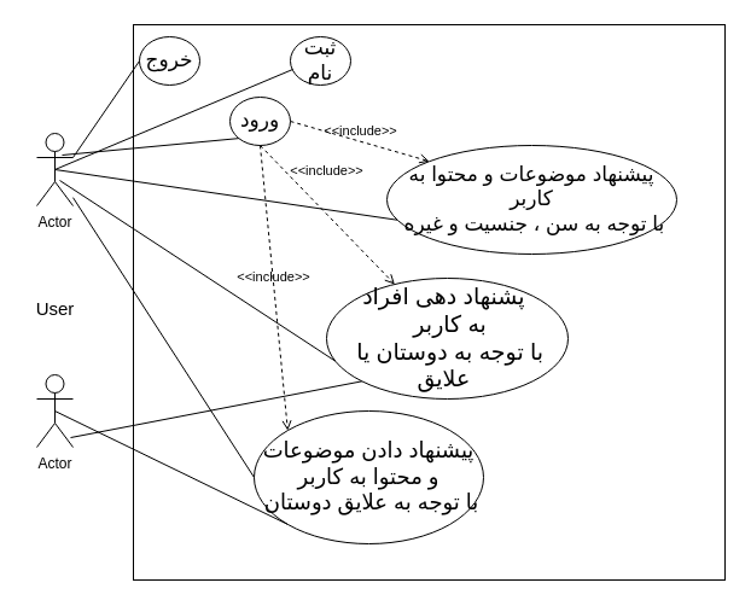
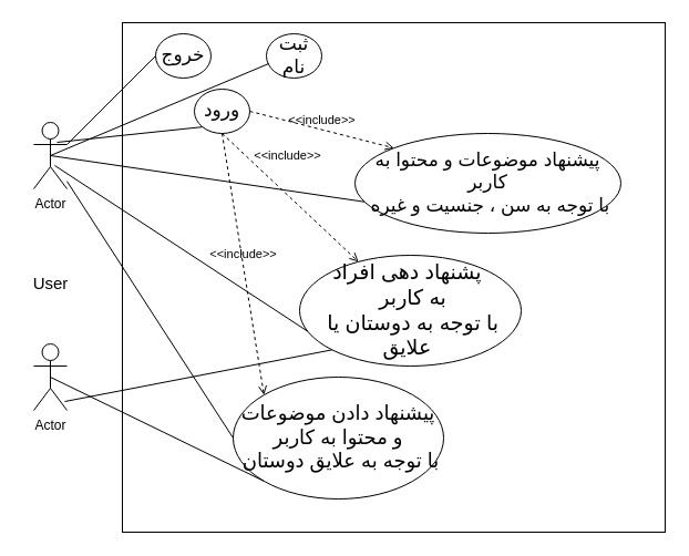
- <mxCell id="15" value="&lt;span style=&quot;font-size: 17px&quot;&gt;خروج&lt;/span&gt;" style="ellipse;whiteSpace=wrap;html=1;" vertex="1" parent="1"><mxGeometry x="115" y="30" width="50" height="40" as="geometry" /></mxCell>
+ <mxCell id="15" value="&lt;span style=&quot;font-size: 17px&quot;&gt;خروج&lt;/span&gt;" style="ellipse;whiteSpace=wrap;html=1;" vertex="1" parent="1"><mxGeometry x="140" y="30" width="50" height="40" as="geometry" /></mxCell>
- <mxCell id="14" value="&lt;span style=&quot;font-size: 17px&quot;&gt;ورود&lt;/span&gt;" style="ellipse;whiteSpace=wrap;html=1;" vertex="1" parent="1"><mxGeometry x="190" y="80" width="50" height="40" as="geometry" /></mxCell>
+ <mxCell id="14" value="&lt;span style=&quot;font-size: 17px&quot;&gt;ورود&lt;/span&gt;" style="ellipse;whiteSpace=wrap;html=1;" vertex="1" parent="1"><mxGeometry x="175" y="80" width="50" height="40" as="geometry" /></mxCell>
